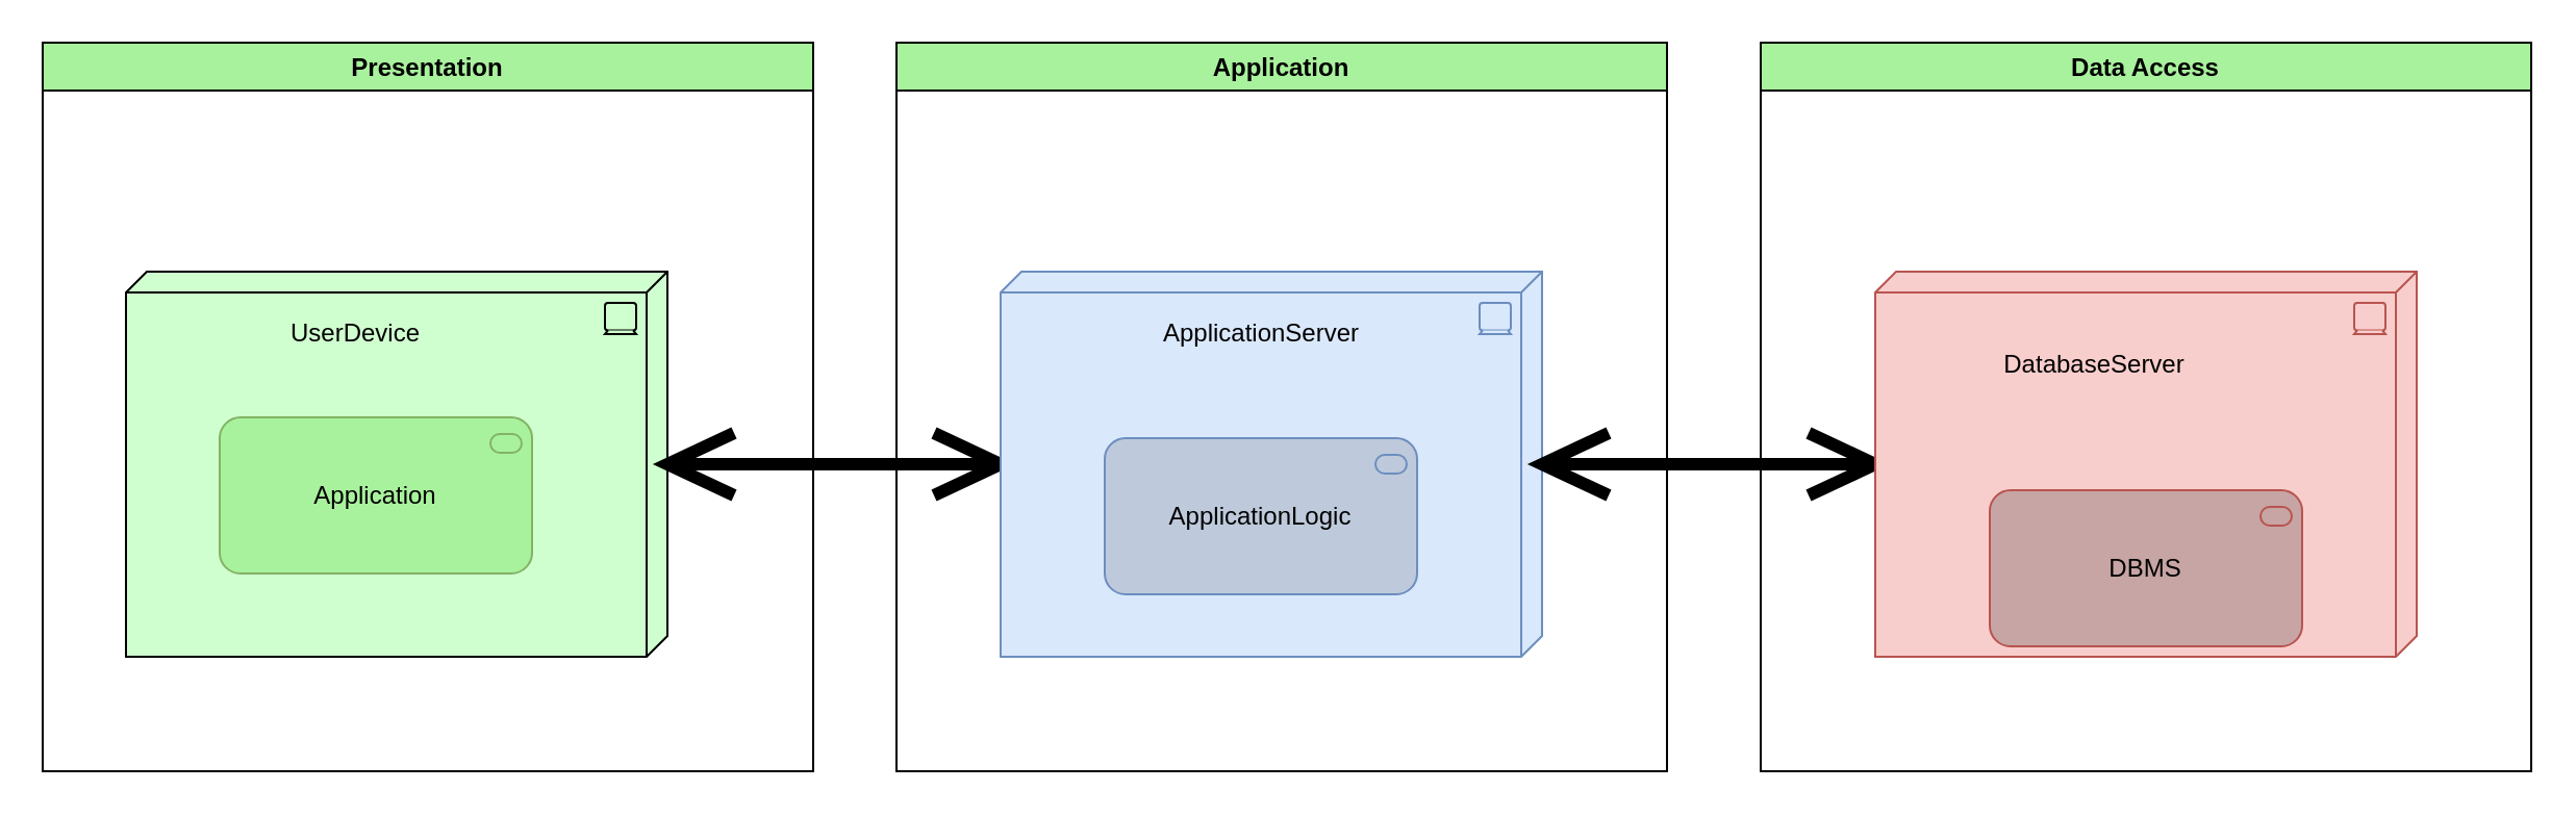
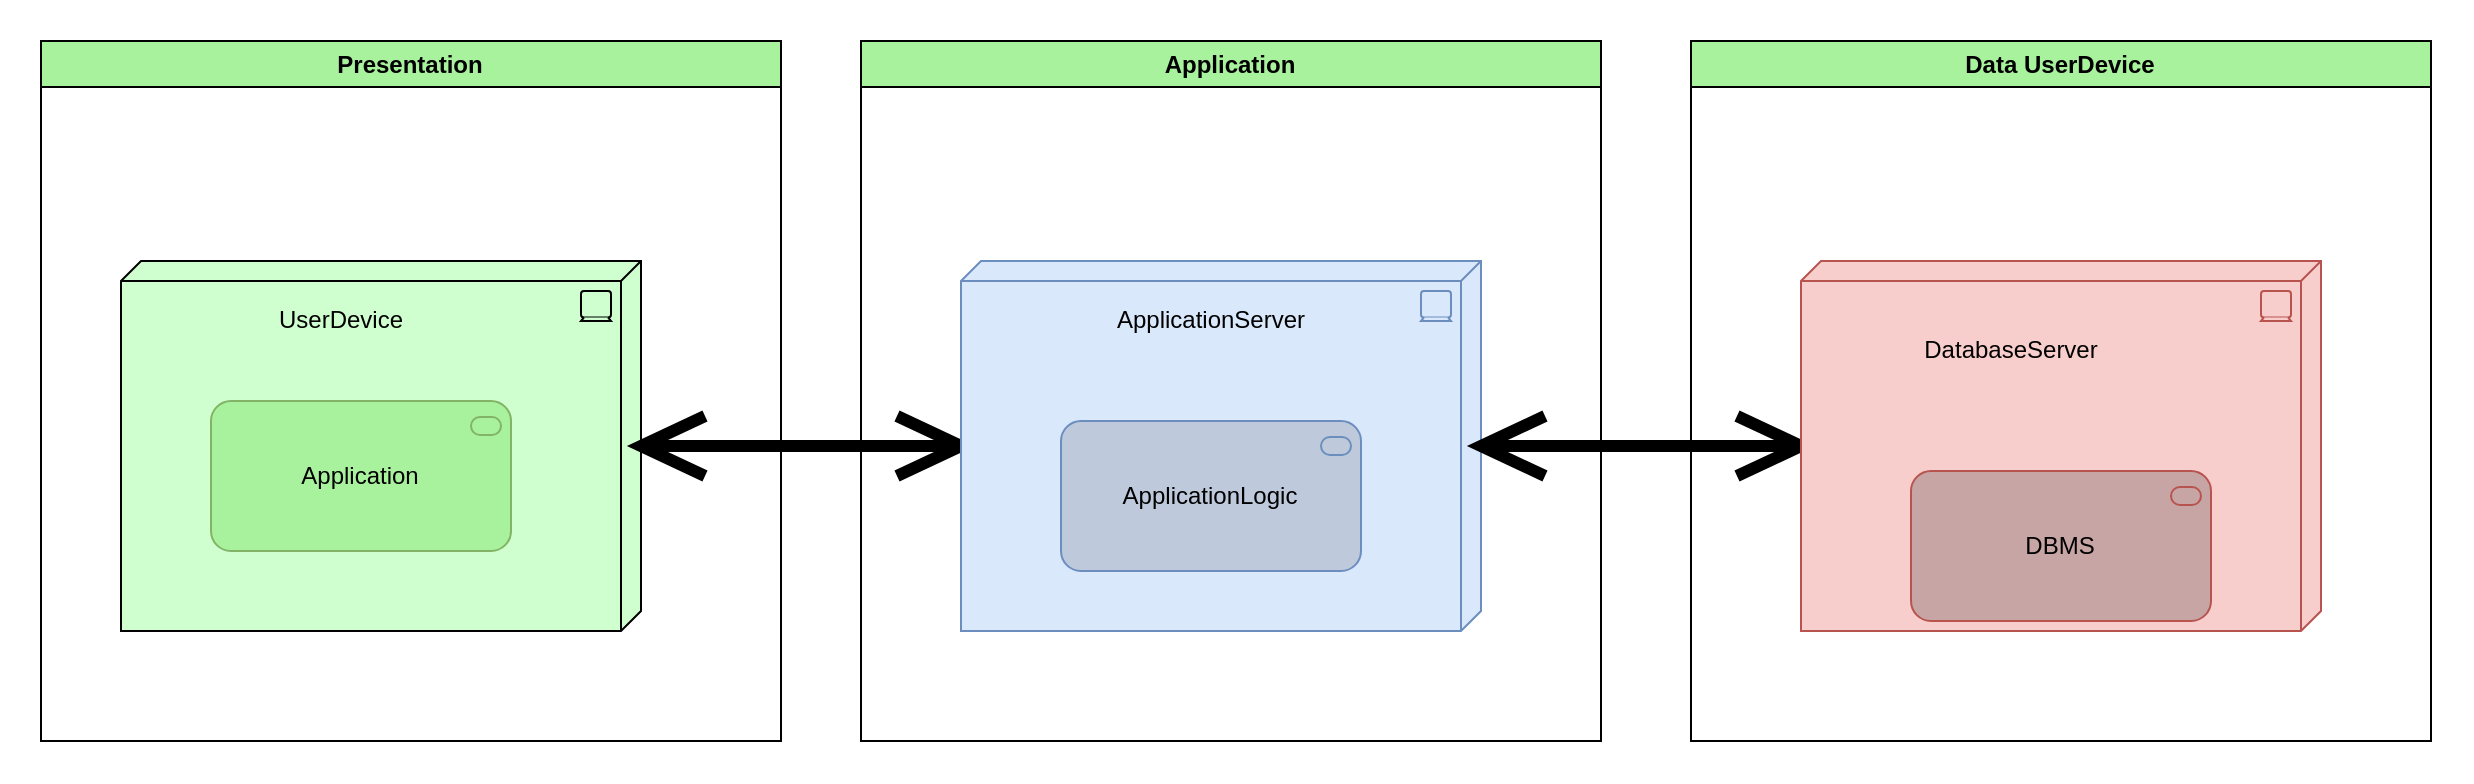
- <mxCell id="16" value="Data Access" style="swimlane;fillColor=#A9F29D;" vertex="1" parent="1"><mxGeometry x="845" y="20" width="370" height="350" as="geometry" /></mxCell>
+ <mxCell id="16" value="Data UserDevice" style="swimlane;fillColor=#A9F29D;" vertex="1" parent="1"><mxGeometry x="845" y="20" width="370" height="350" as="geometry" /></mxCell>
